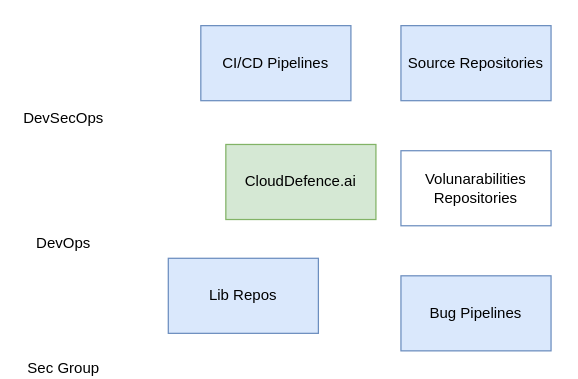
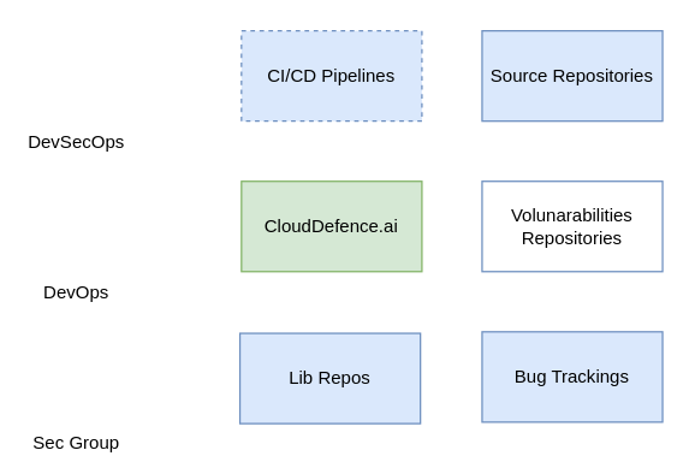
- <mxCell id="3" value="CI/CD Pipelines" style="rounded=0;whiteSpace=wrap;html=1;fillColor=#dae8fc;strokeColor=#6c8ebf;" parent="1" vertex="1"><mxGeometry x="160" y="20" width="120" height="60" as="geometry" /></mxCell>
+ <mxCell id="3" value="CI/CD Pipelines" style="rounded=0;whiteSpace=wrap;html=1;fillColor=#dae8fc;strokeColor=#6c8ebf;dashed=1;" parent="1" vertex="1"><mxGeometry x="160" y="20" width="120" height="60" as="geometry" /></mxCell>
- <mxCell id="2" value="CloudDefence.ai" style="rounded=0;whiteSpace=wrap;html=1;fillColor=#d5e8d4;strokeColor=#82b366;" parent="1" vertex="1"><mxGeometry x="180" y="115" width="120" height="60" as="geometry" /></mxCell>
+ <mxCell id="2" value="CloudDefence.ai" style="rounded=0;whiteSpace=wrap;html=1;fillColor=#d5e8d4;strokeColor=#82b366;" parent="1" vertex="1"><mxGeometry x="160" y="120" width="120" height="60" as="geometry" /></mxCell>
- <mxCell id="8" value="Lib Repos" style="rounded=0;whiteSpace=wrap;html=1;fillColor=#dae8fc;strokeColor=#6c8ebf;" vertex="1" parent="1"><mxGeometry x="134" y="206" width="120" height="60" as="geometry" /></mxCell>
+ <mxCell id="8" value="Lib Repos" style="rounded=0;whiteSpace=wrap;html=1;fillColor=#dae8fc;strokeColor=#6c8ebf;" vertex="1" parent="1"><mxGeometry x="159" y="221" width="120" height="60" as="geometry" /></mxCell>
- <mxCell id="5" value="Bug Pipelines" style="rounded=0;whiteSpace=wrap;html=1;fillColor=#dae8fc;strokeColor=#6c8ebf;" parent="1" vertex="1"><mxGeometry x="320" y="220" width="120" height="60" as="geometry" /></mxCell>
+ <mxCell id="5" value="Bug Trackings" style="rounded=0;whiteSpace=wrap;html=1;fillColor=#dae8fc;strokeColor=#6c8ebf;" parent="1" vertex="1"><mxGeometry x="320" y="220" width="120" height="60" as="geometry" /></mxCell>
